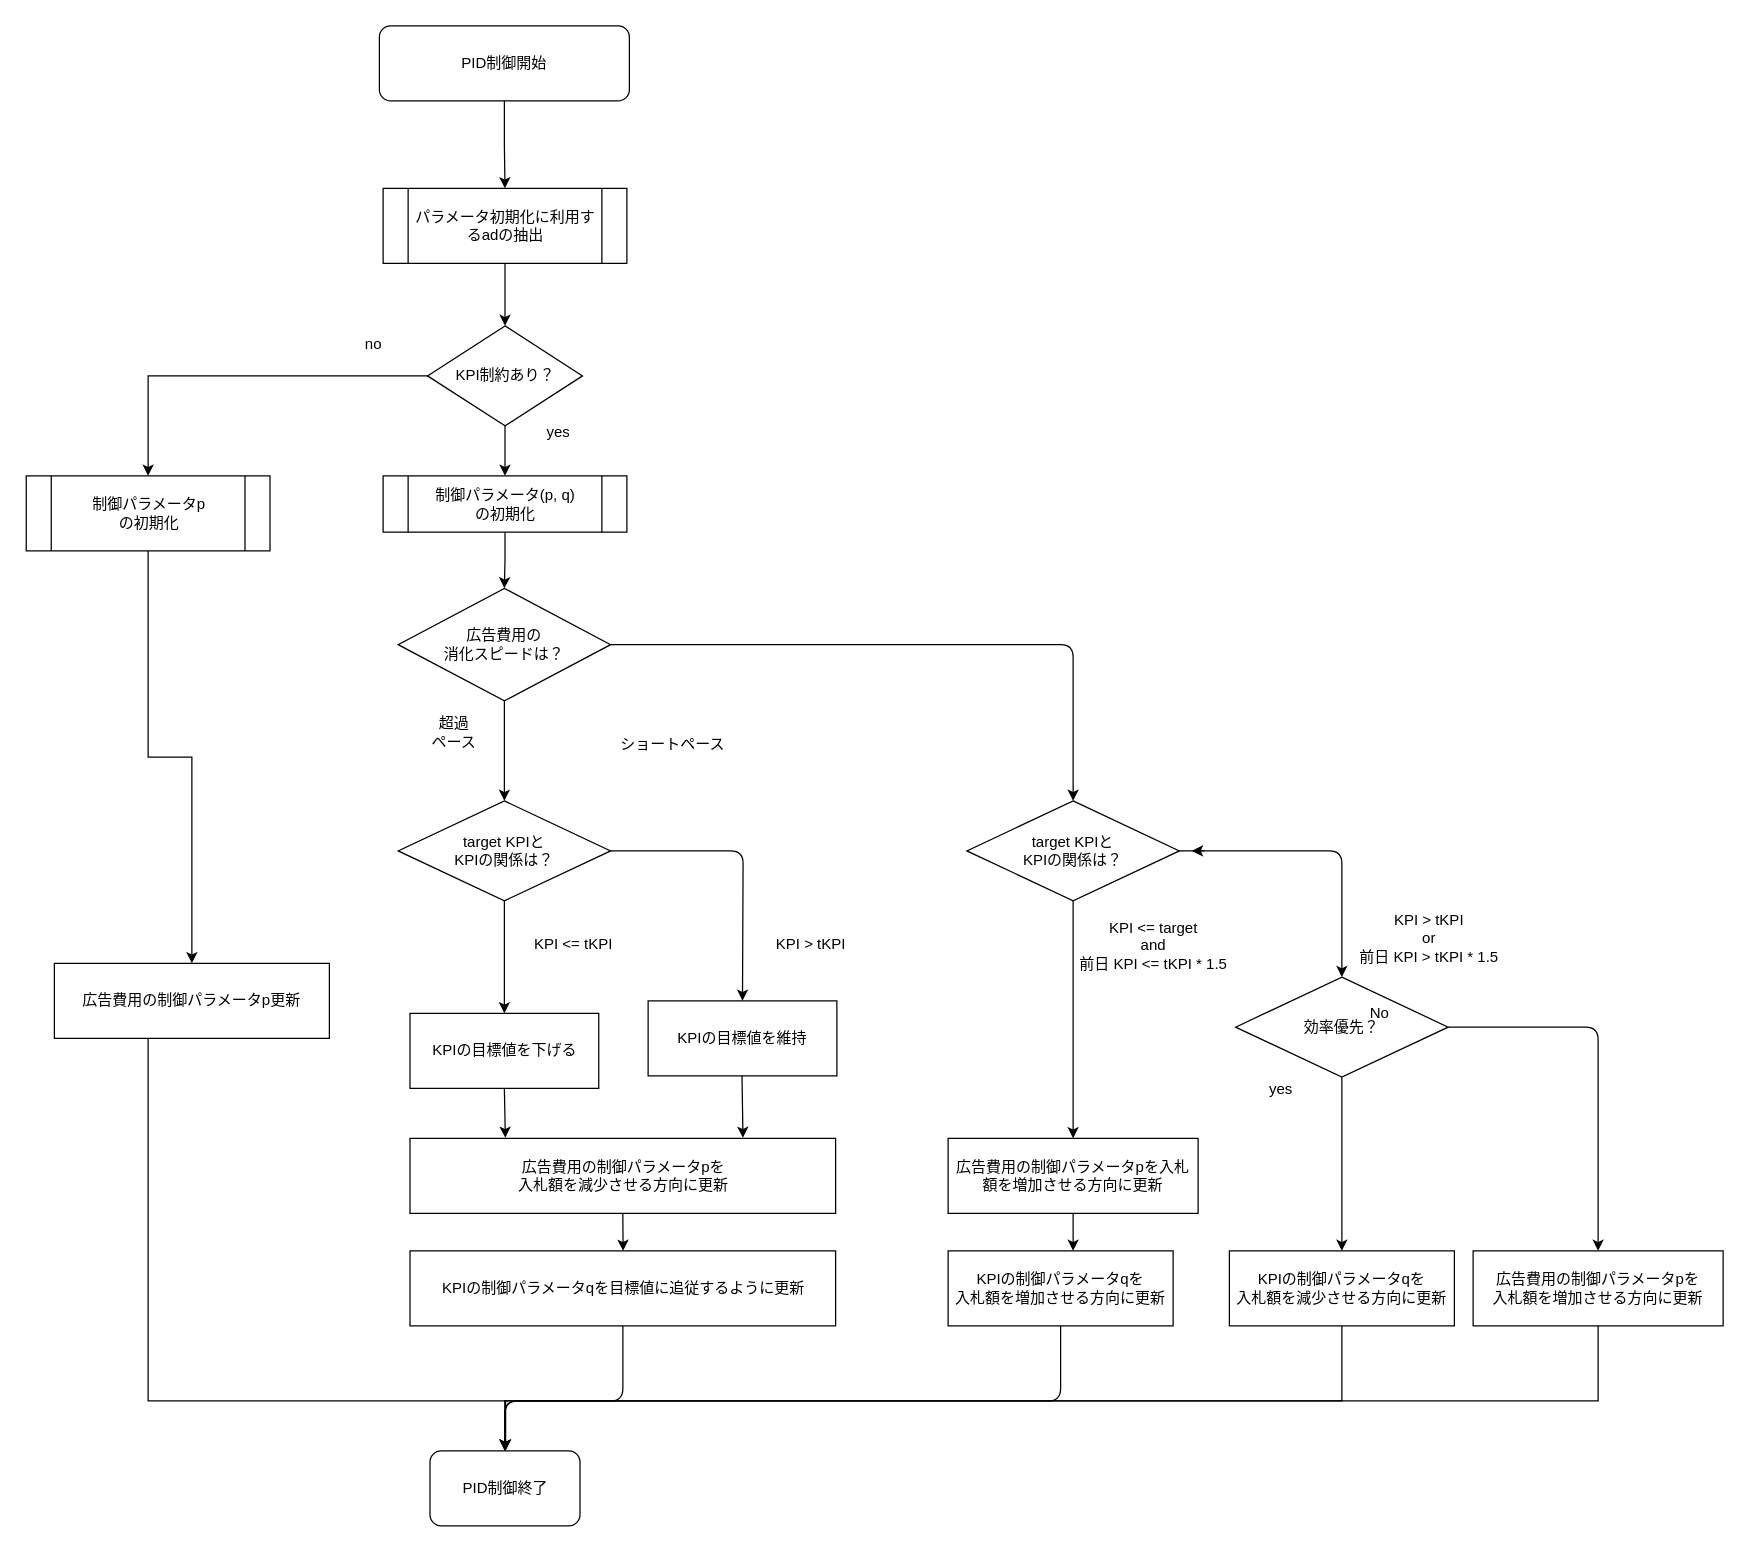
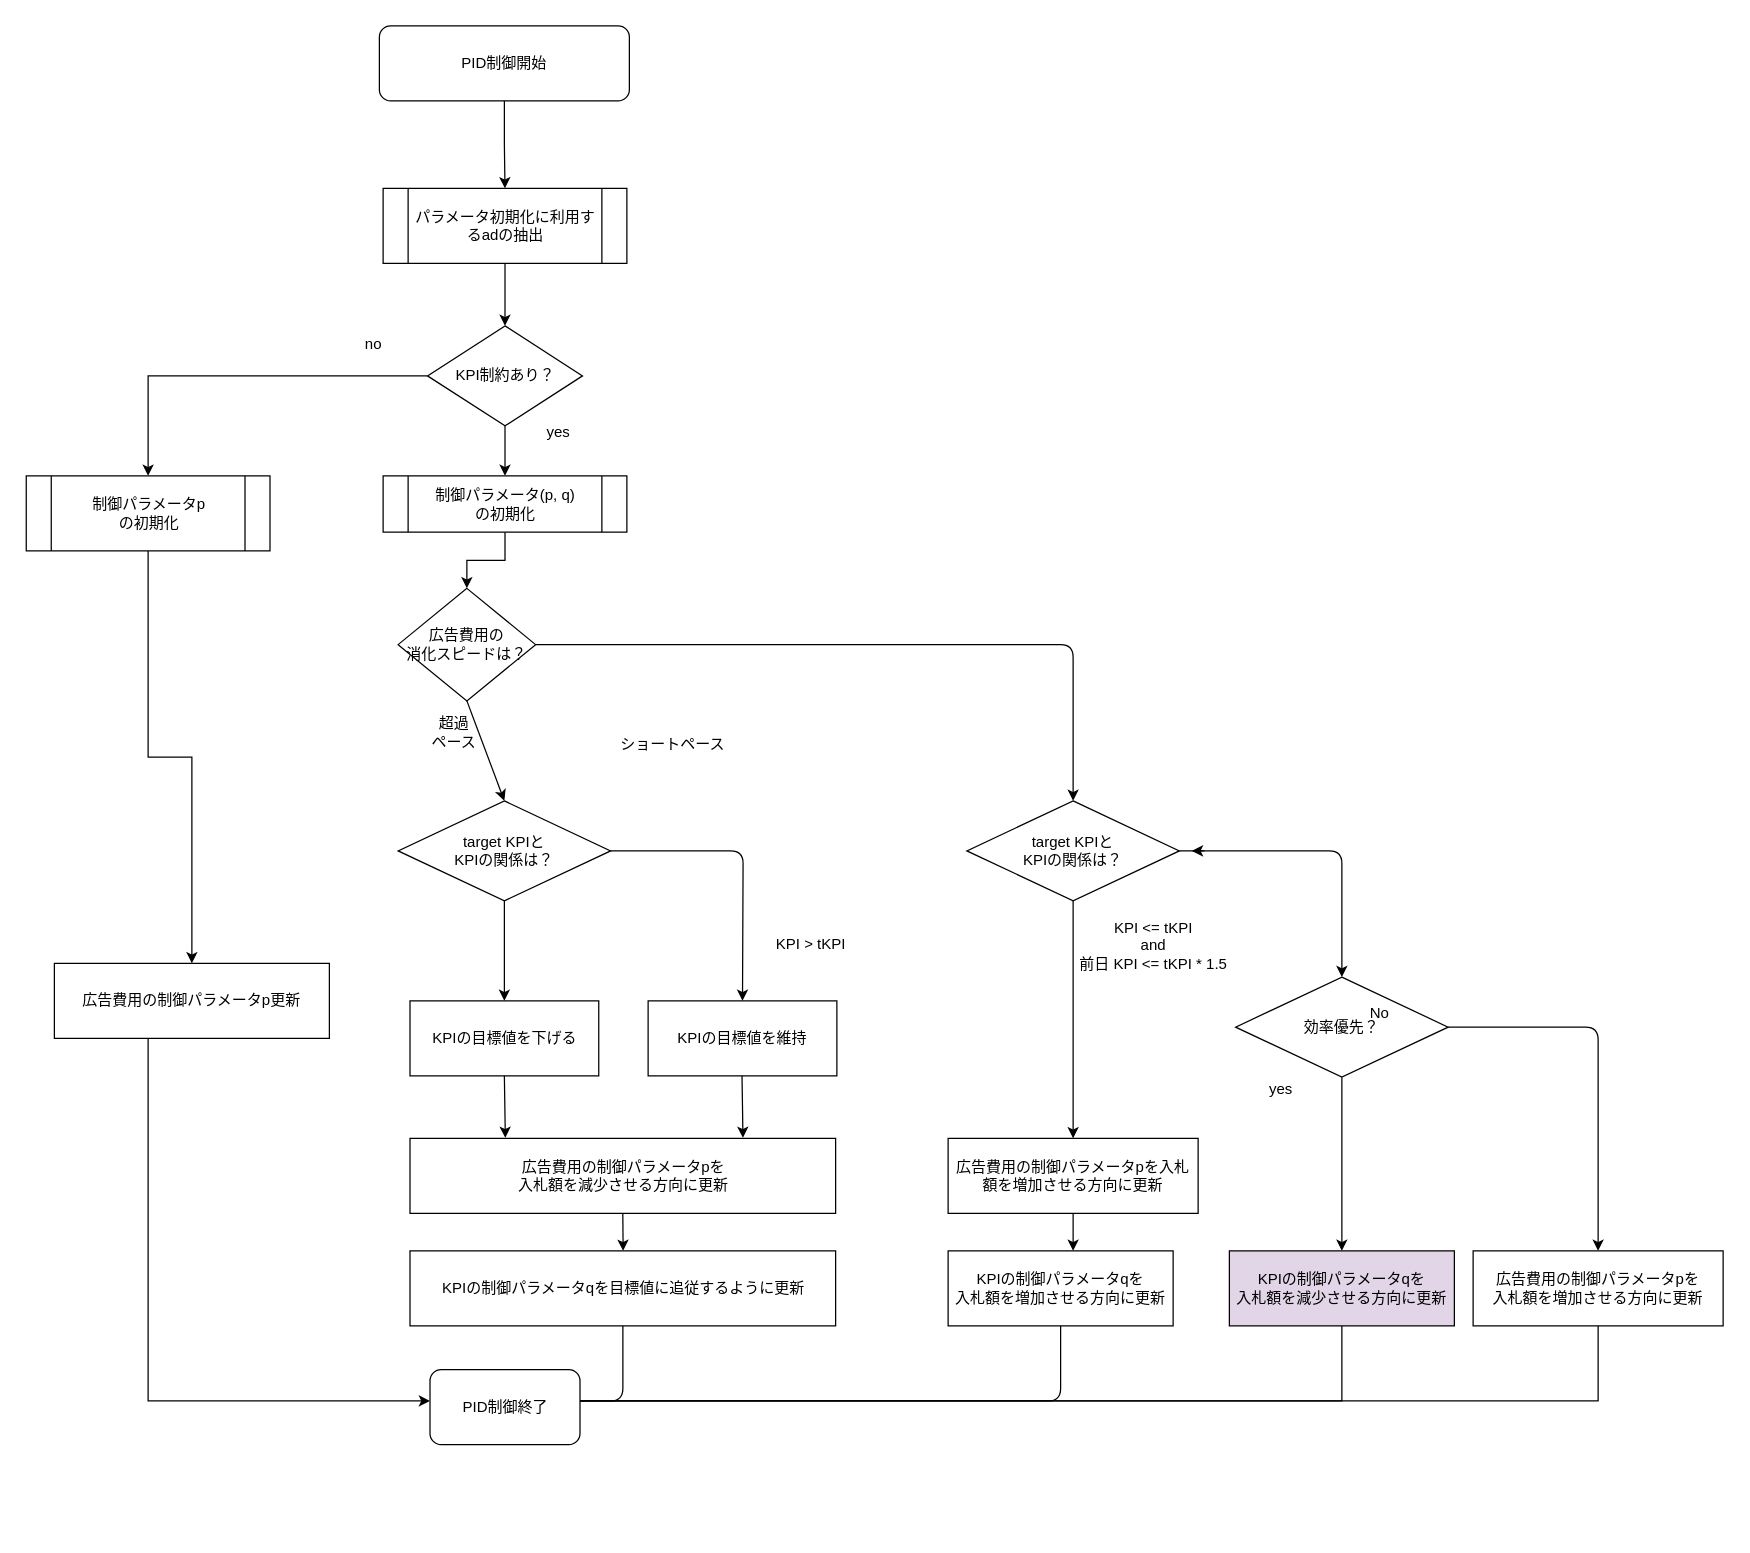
- <mxCell id="2" value="広告費用の&lt;br&gt;消化スピードは？" style="rhombus;whiteSpace=wrap;html=1;" vertex="1" parent="1"><mxGeometry x="318" y="470" width="170" height="90" as="geometry" /></mxCell>
+ <mxCell id="2" value="広告費用の&lt;br&gt;消化スピードは？" style="rhombus;whiteSpace=wrap;html=1;" vertex="1" parent="1"><mxGeometry x="318" y="470" width="110" height="90" as="geometry" /></mxCell>
- <mxCell id="23" value="KPI &amp;gt; tKPI &lt;br&gt;or &lt;br&gt;前日 KPI &amp;gt; tKPI * 1.5" style="text;html=1;strokeColor=none;fillColor=none;align=center;verticalAlign=middle;whiteSpace=wrap;rounded=0;" vertex="1" parent="1"><mxGeometry x="1078" y="725" width="130" height="50" as="geometry" /></mxCell>
- <mxCell id="12" value="KPI &amp;lt;= tKPI" style="text;html=1;strokeColor=none;fillColor=none;align=center;verticalAlign=middle;whiteSpace=wrap;rounded=0;" vertex="1" parent="1"><mxGeometry x="408" y="740" width="101" height="30" as="geometry" /></mxCell>
- <mxCell id="24" value="KPI &amp;lt;= target&lt;br&gt;and&lt;br&gt;前日 KPI &amp;lt;= tKPI * 1.5" style="text;html=1;strokeColor=none;fillColor=none;align=center;verticalAlign=middle;whiteSpace=wrap;rounded=0;" vertex="1" parent="1"><mxGeometry x="857" y="731" width="131" height="50" as="geometry" /></mxCell>
+ <mxCell id="24" value="KPI &amp;lt;= tKPI&lt;br&gt;and&lt;br&gt;前日 KPI &amp;lt;= tKPI * 1.5" style="text;html=1;strokeColor=none;fillColor=none;align=center;verticalAlign=middle;whiteSpace=wrap;rounded=0;" vertex="1" parent="1"><mxGeometry x="857" y="731" width="131" height="50" as="geometry" /></mxCell>
- <mxCell id="11" value="KPIの目標値を下げる" style="rounded=0;whiteSpace=wrap;html=1;" vertex="1" parent="1"><mxGeometry x="327.5" y="810" width="151" height="60" as="geometry" /></mxCell>
+ <mxCell id="11" value="KPIの目標値を下げる" style="rounded=0;whiteSpace=wrap;html=1;" vertex="1" parent="1"><mxGeometry x="327.5" y="800" width="151" height="60" as="geometry" /></mxCell>
- <mxCell id="46" value="KPIの制御パラメータqを&lt;br&gt;入札額を減少させる方向に更新" style="rounded=0;whiteSpace=wrap;html=1;" vertex="1" parent="1"><mxGeometry x="983" y="1000" width="180" height="60" as="geometry" /></mxCell>
+ <mxCell id="46" value="KPIの制御パラメータqを&lt;br&gt;入札額を減少させる方向に更新" style="rounded=0;whiteSpace=wrap;html=1;fillColor=#e1d5e7;" vertex="1" parent="1"><mxGeometry x="983" y="1000" width="180" height="60" as="geometry" /></mxCell>
- <mxCell id="49" value="PID制御終了" style="rounded=1;whiteSpace=wrap;html=1;" vertex="1" parent="1"><mxGeometry x="343.5" y="1160" width="120" height="60" as="geometry" /></mxCell>
+ <mxCell id="49" value="PID制御終了" style="rounded=1;whiteSpace=wrap;html=1;" vertex="1" parent="1"><mxGeometry x="343.5" y="1095" width="120" height="60" as="geometry" /></mxCell>
